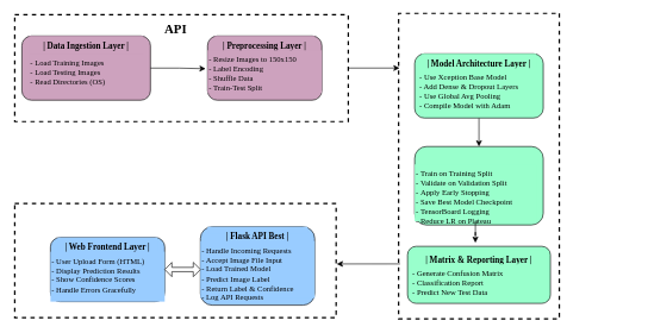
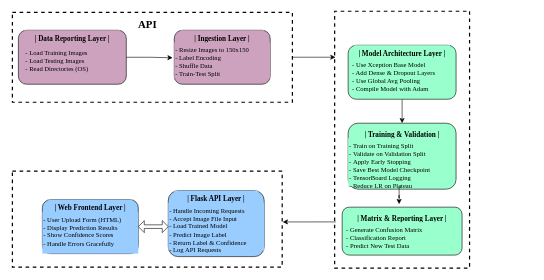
- <mxCell id="3" value="&lt;span class=&quot;hljs-operator&quot;&gt;|&lt;/span&gt;      Data Ingestion Layer    &lt;span class=&quot;hljs-operator&quot;&gt;|&lt;/span&gt;" style="text;whiteSpace=wrap;html=1;align=center;fontFamily=Poppins;fontStyle=1;fontSource=https%3A%2F%2Ffonts.googleapis.com%2Fcss%3Ffamily%3DPoppins;fillColor=#CDA2BE;" vertex="1" parent="1"><mxGeometry x="40" y="50" width="160" height="30" as="geometry" /></mxCell>
+ <mxCell id="3" value="&lt;span class=&quot;hljs-operator&quot;&gt;|&lt;/span&gt;      Data Reporting Layer    &lt;span class=&quot;hljs-operator&quot;&gt;|&lt;/span&gt;" style="text;whiteSpace=wrap;html=1;align=center;fontFamily=Poppins;fontStyle=1;fontSource=https%3A%2F%2Ffonts.googleapis.com%2Fcss%3Ffamily%3DPoppins;fillColor=#CDA2BE;" vertex="1" parent="1"><mxGeometry x="40" y="50" width="160" height="30" as="geometry" /></mxCell>
- <mxCell id="6" value="&lt;span class=&quot;hljs-operator&quot;&gt;|&lt;/span&gt;      Preprocessing Layer     &lt;span class=&quot;hljs-operator&quot;&gt;|&lt;/span&gt;" style="text;whiteSpace=wrap;html=1;align=center;fontFamily=Poppins;fontStyle=1;fontSource=https%3A%2F%2Ffonts.googleapis.com%2Fcss%3Ffamily%3DPoppins;fillColor=#CDA2BE;" vertex="1" parent="1"><mxGeometry x="300" y="50" width="140" height="30" as="geometry" /></mxCell>
+ <mxCell id="6" value="&lt;span class=&quot;hljs-operator&quot;&gt;|&lt;/span&gt;      Ingestion Layer     &lt;span class=&quot;hljs-operator&quot;&gt;|&lt;/span&gt;" style="text;whiteSpace=wrap;html=1;align=center;fontFamily=Poppins;fontStyle=1;fontSource=https%3A%2F%2Ffonts.googleapis.com%2Fcss%3Ffamily%3DPoppins;fillColor=#CDA2BE;" vertex="1" parent="1"><mxGeometry x="300" y="50" width="140" height="30" as="geometry" /></mxCell>
+ <mxCell id="13" value="&lt;span class=&quot;hljs-operator&quot;&gt;|&lt;/span&gt;&amp;nbsp;Training &lt;span class=&quot;hljs-operator&quot;&gt;&amp;amp;&lt;/span&gt; Validation&amp;nbsp;&lt;span class=&quot;hljs-operator&quot;&gt;|&lt;/span&gt;" style="text;whiteSpace=wrap;html=1;align=center;fontFamily=Poppins;fontStyle=1;fontSource=https%3A%2F%2Ffonts.googleapis.com%2Fcss%3Ffamily%3DPoppins;fillColor=#99FFCC;" vertex="1" parent="1"><mxGeometry x="590" y="210" width="160" height="20" as="geometry" /></mxCell>
- <mxCell id="19" value="&lt;span class=&quot;hljs-operator&quot;&gt;|&lt;/span&gt;&amp;nbsp;Flask API Best&amp;nbsp;&lt;span class=&quot;hljs-operator&quot;&gt;|&lt;/span&gt;" style="text;whiteSpace=wrap;html=1;align=center;fontFamily=Poppins;fontStyle=1;fontSource=https%3A%2F%2Ffonts.googleapis.com%2Fcss%3Ffamily%3DPoppins;fillColor=#99CCFF;" vertex="1" parent="1"><mxGeometry x="290" y="317.5" width="140" height="10" as="geometry" /></mxCell>
+ <mxCell id="19" value="&lt;span class=&quot;hljs-operator&quot;&gt;|&lt;/span&gt;&amp;nbsp;Flask API Layer&amp;nbsp;&lt;span class=&quot;hljs-operator&quot;&gt;|&lt;/span&gt;" style="text;whiteSpace=wrap;html=1;align=center;fontFamily=Poppins;fontStyle=1;fontSource=https%3A%2F%2Ffonts.googleapis.com%2Fcss%3Ffamily%3DPoppins;fillColor=#99CCFF;" vertex="1" parent="1"><mxGeometry x="290" y="317.5" width="140" height="10" as="geometry" /></mxCell>
